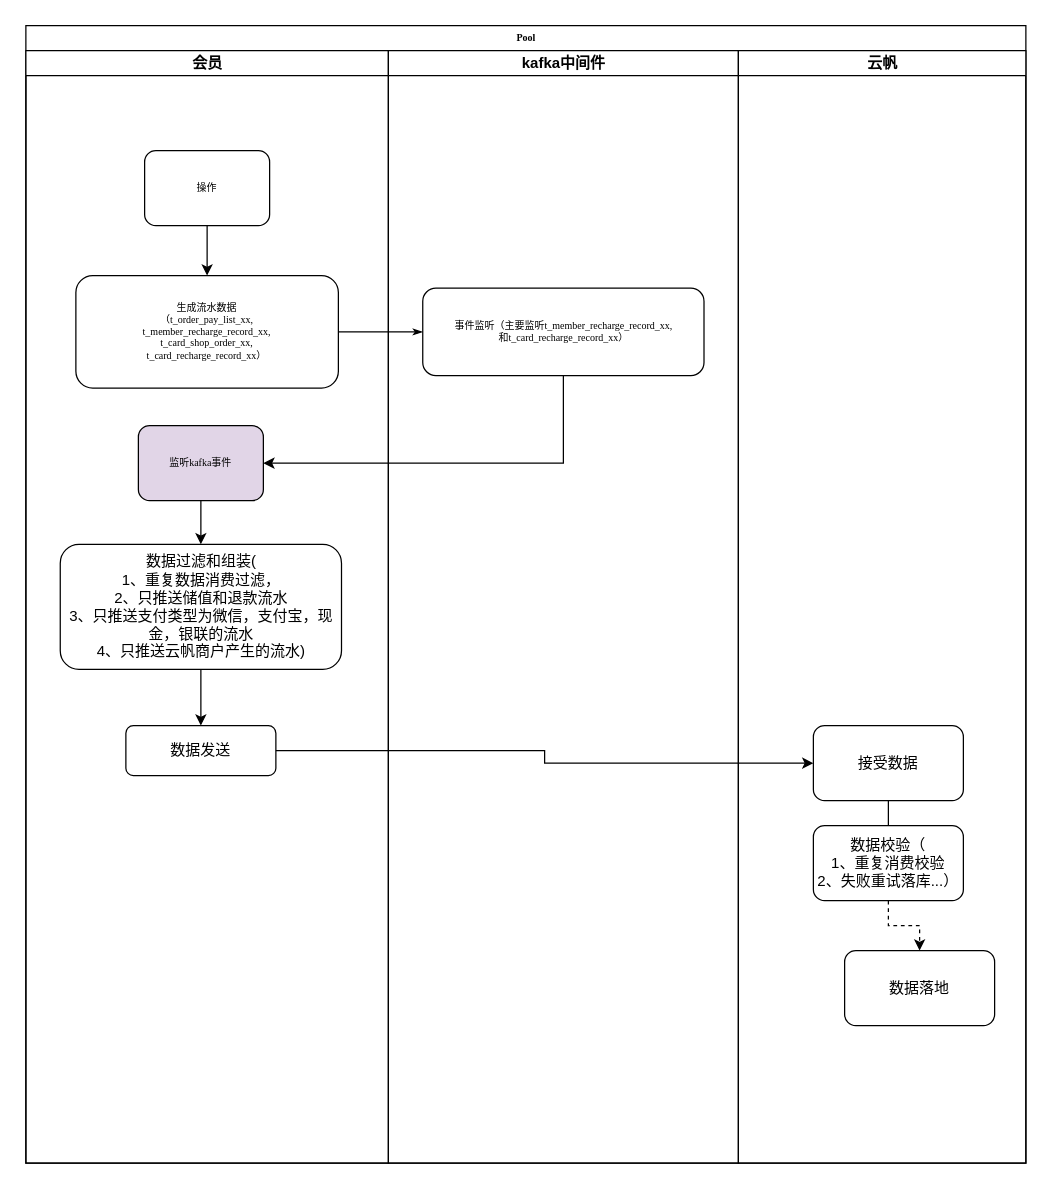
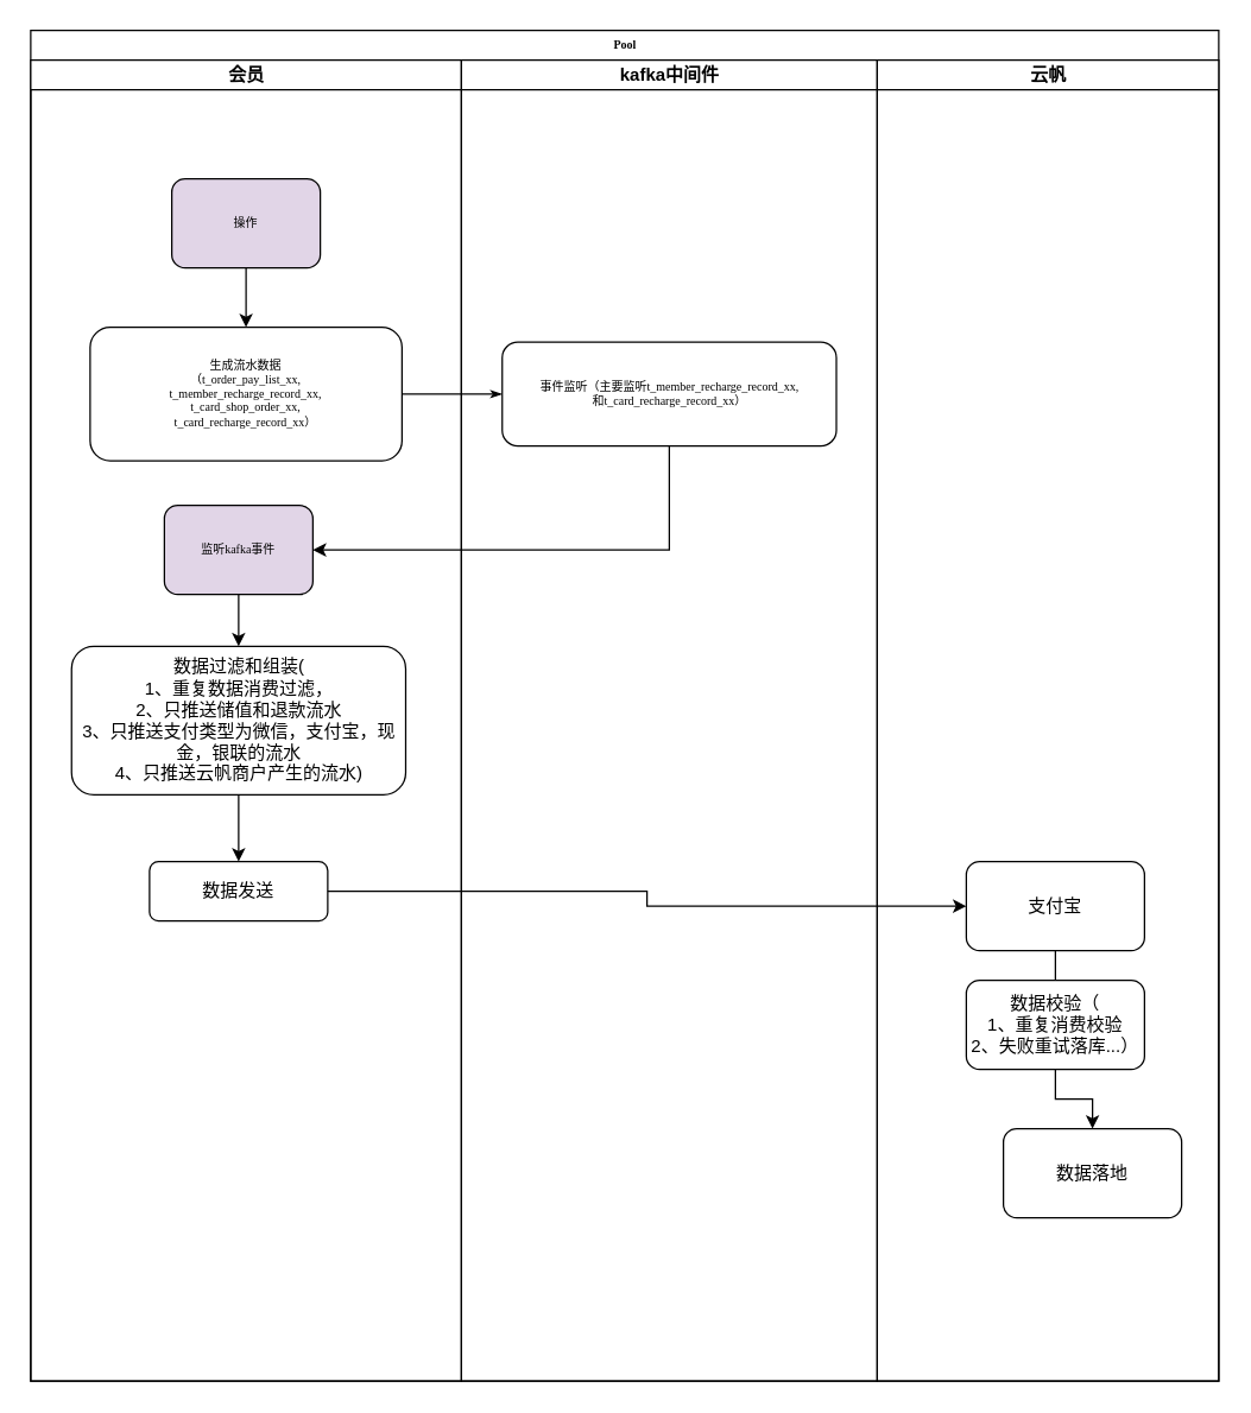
- <mxCell id="6" value="操作" style="rounded=1;whiteSpace=wrap;html=1;shadow=0;labelBackgroundColor=none;strokeWidth=1;fontFamily=Verdana;fontSize=8;align=center;" parent="4" vertex="1"><mxGeometry x="95" y="80" width="100" height="60" as="geometry" /></mxCell>
+ <mxCell id="6" value="操作" style="rounded=1;whiteSpace=wrap;html=1;shadow=0;labelBackgroundColor=none;strokeWidth=1;fontFamily=Verdana;fontSize=8;align=center;fillColor=#e1d5e7;" parent="4" vertex="1"><mxGeometry x="95" y="80" width="100" height="60" as="geometry" /></mxCell>
- <mxCell id="17" value="接受数据" style="rounded=1;whiteSpace=wrap;html=1;" vertex="1" parent="15"><mxGeometry x="60" y="540" width="120" height="60" as="geometry" /></mxCell>
+ <mxCell id="17" value="支付宝" style="rounded=1;whiteSpace=wrap;html=1;" vertex="1" parent="15"><mxGeometry x="60" y="540" width="120" height="60" as="geometry" /></mxCell>
- <mxCell id="18" style="edgeStyle=orthogonalEdgeStyle;rounded=0;orthogonalLoop=1;jettySize=auto;html=1;exitX=0.5;exitY=1;exitDx=0;exitDy=0;entryX=0.5;entryY=0;entryDx=0;entryDy=0;dashed=1;" edge="1" parent="15" source="19" target="20"><mxGeometry relative="1" as="geometry" /></mxCell>
+ <mxCell id="18" style="edgeStyle=orthogonalEdgeStyle;rounded=0;orthogonalLoop=1;jettySize=auto;html=1;exitX=0.5;exitY=1;exitDx=0;exitDy=0;entryX=0.5;entryY=0;entryDx=0;entryDy=0;" edge="1" parent="15" source="19" target="20"><mxGeometry relative="1" as="geometry" /></mxCell>
